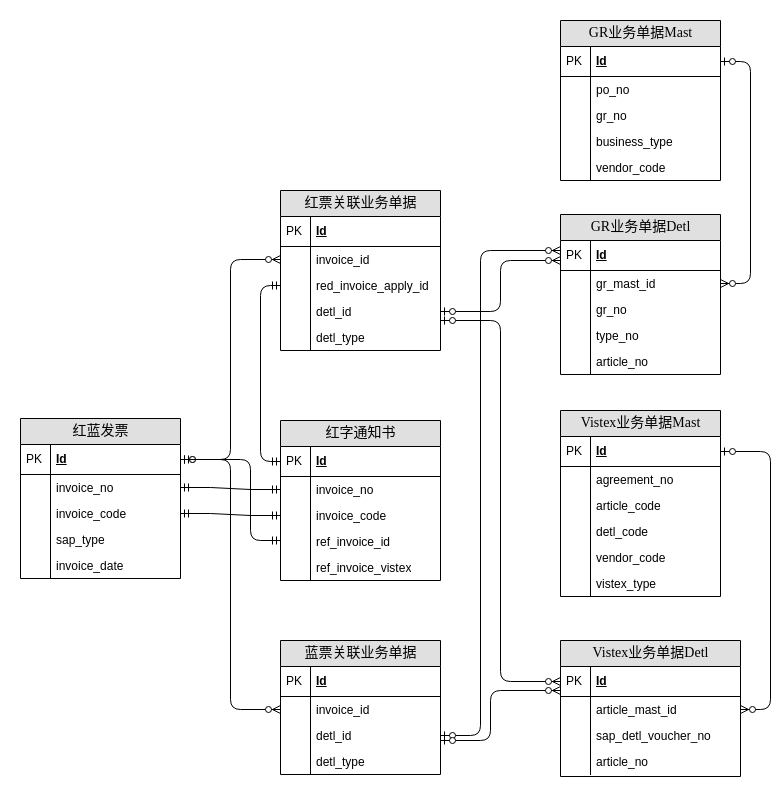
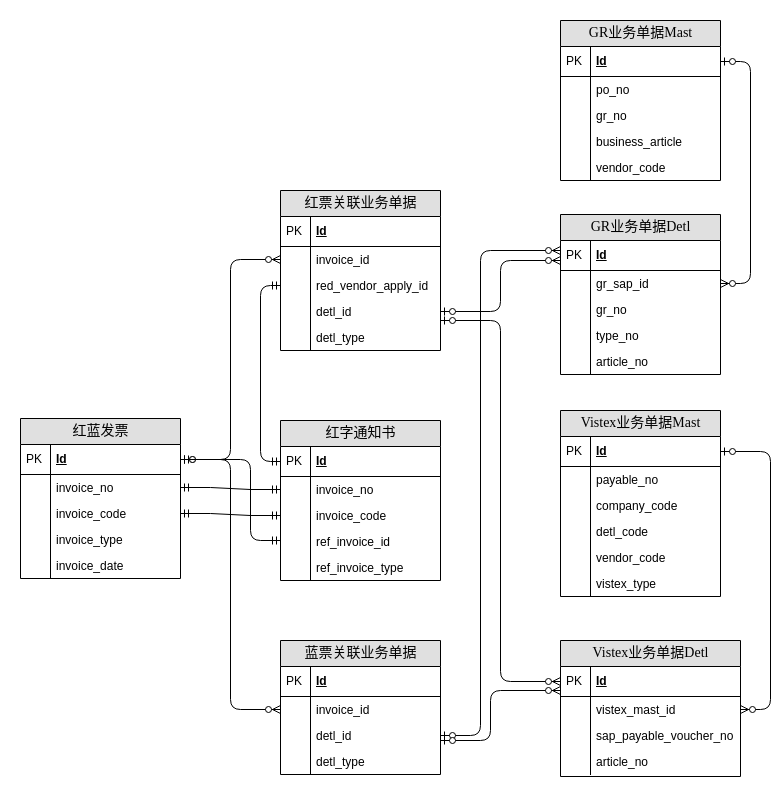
- <mxCell id="54" value="business_type" style="shape=partialRectangle;top=0;left=0;right=0;bottom=0;html=1;align=left;verticalAlign=top;fillColor=none;spacingLeft=34;spacingRight=4;whiteSpace=wrap;overflow=hidden;rotatable=0;points=[[0,0.5],[1,0.5]];portConstraint=eastwest;dropTarget=0;" vertex="1" parent="47"><mxGeometry y="108" width="160" height="26" as="geometry" /></mxCell>
+ <mxCell id="54" value="business_article" style="shape=partialRectangle;top=0;left=0;right=0;bottom=0;html=1;align=left;verticalAlign=top;fillColor=none;spacingLeft=34;spacingRight=4;whiteSpace=wrap;overflow=hidden;rotatable=0;points=[[0,0.5],[1,0.5]];portConstraint=eastwest;dropTarget=0;" vertex="1" parent="47"><mxGeometry y="108" width="160" height="26" as="geometry" /></mxCell>
- <mxCell id="5" value="gr_mast_id" style="shape=partialRectangle;top=0;left=0;right=0;bottom=0;html=1;align=left;verticalAlign=top;fillColor=none;spacingLeft=34;spacingRight=4;whiteSpace=wrap;overflow=hidden;rotatable=0;points=[[0,0.5],[1,0.5]];portConstraint=eastwest;dropTarget=0;" parent="2" vertex="1"><mxGeometry y="56" width="160" height="26" as="geometry" /></mxCell>
+ <mxCell id="5" value="gr_sap_id" style="shape=partialRectangle;top=0;left=0;right=0;bottom=0;html=1;align=left;verticalAlign=top;fillColor=none;spacingLeft=34;spacingRight=4;whiteSpace=wrap;overflow=hidden;rotatable=0;points=[[0,0.5],[1,0.5]];portConstraint=eastwest;dropTarget=0;" parent="2" vertex="1"><mxGeometry y="56" width="160" height="26" as="geometry" /></mxCell>
- <mxCell id="41" value="red_invoice_apply_id" style="shape=partialRectangle;top=0;left=0;right=0;bottom=0;html=1;align=left;verticalAlign=top;fillColor=none;spacingLeft=34;spacingRight=4;whiteSpace=wrap;overflow=hidden;rotatable=0;points=[[0,0.5],[1,0.5]];portConstraint=eastwest;dropTarget=0;" vertex="1" parent="36"><mxGeometry y="82" width="160" height="26" as="geometry" /></mxCell>
+ <mxCell id="41" value="red_vendor_apply_id" style="shape=partialRectangle;top=0;left=0;right=0;bottom=0;html=1;align=left;verticalAlign=top;fillColor=none;spacingLeft=34;spacingRight=4;whiteSpace=wrap;overflow=hidden;rotatable=0;points=[[0,0.5],[1,0.5]];portConstraint=eastwest;dropTarget=0;" vertex="1" parent="36"><mxGeometry y="82" width="160" height="26" as="geometry" /></mxCell>
- <mxCell id="80" value="agreement_no" style="shape=partialRectangle;top=0;left=0;right=0;bottom=0;html=1;align=left;verticalAlign=top;fillColor=none;spacingLeft=34;spacingRight=4;whiteSpace=wrap;overflow=hidden;rotatable=0;points=[[0,0.5],[1,0.5]];portConstraint=eastwest;dropTarget=0;" vertex="1" parent="77"><mxGeometry y="56" width="160" height="26" as="geometry" /></mxCell>
+ <mxCell id="80" value="payable_no" style="shape=partialRectangle;top=0;left=0;right=0;bottom=0;html=1;align=left;verticalAlign=top;fillColor=none;spacingLeft=34;spacingRight=4;whiteSpace=wrap;overflow=hidden;rotatable=0;points=[[0,0.5],[1,0.5]];portConstraint=eastwest;dropTarget=0;" vertex="1" parent="77"><mxGeometry y="56" width="160" height="26" as="geometry" /></mxCell>
- <mxCell id="82" value="article_code" style="shape=partialRectangle;top=0;left=0;right=0;bottom=0;html=1;align=left;verticalAlign=top;fillColor=none;spacingLeft=34;spacingRight=4;whiteSpace=wrap;overflow=hidden;rotatable=0;points=[[0,0.5],[1,0.5]];portConstraint=eastwest;dropTarget=0;" vertex="1" parent="77"><mxGeometry y="82" width="160" height="26" as="geometry" /></mxCell>
+ <mxCell id="82" value="company_code" style="shape=partialRectangle;top=0;left=0;right=0;bottom=0;html=1;align=left;verticalAlign=top;fillColor=none;spacingLeft=34;spacingRight=4;whiteSpace=wrap;overflow=hidden;rotatable=0;points=[[0,0.5],[1,0.5]];portConstraint=eastwest;dropTarget=0;" vertex="1" parent="77"><mxGeometry y="82" width="160" height="26" as="geometry" /></mxCell>
- <mxCell id="32" value="sap_type" style="shape=partialRectangle;top=0;left=0;right=0;bottom=0;html=1;align=left;verticalAlign=top;fillColor=none;spacingLeft=34;spacingRight=4;whiteSpace=wrap;overflow=hidden;rotatable=0;points=[[0,0.5],[1,0.5]];portConstraint=eastwest;dropTarget=0;" parent="25" vertex="1"><mxGeometry y="108" width="160" height="26" as="geometry" /></mxCell>
+ <mxCell id="32" value="invoice_type" style="shape=partialRectangle;top=0;left=0;right=0;bottom=0;html=1;align=left;verticalAlign=top;fillColor=none;spacingLeft=34;spacingRight=4;whiteSpace=wrap;overflow=hidden;rotatable=0;points=[[0,0.5],[1,0.5]];portConstraint=eastwest;dropTarget=0;" parent="25" vertex="1"><mxGeometry y="108" width="160" height="26" as="geometry" /></mxCell>
- <mxCell id="22" value="ref_invoice_vistex" style="shape=partialRectangle;top=0;left=0;right=0;bottom=0;html=1;align=left;verticalAlign=top;fillColor=none;spacingLeft=34;spacingRight=4;whiteSpace=wrap;overflow=hidden;rotatable=0;points=[[0,0.5],[1,0.5]];portConstraint=eastwest;dropTarget=0;" parent="13" vertex="1"><mxGeometry y="134" width="160" height="26" as="geometry" /></mxCell>
+ <mxCell id="22" value="ref_invoice_type" style="shape=partialRectangle;top=0;left=0;right=0;bottom=0;html=1;align=left;verticalAlign=top;fillColor=none;spacingLeft=34;spacingRight=4;whiteSpace=wrap;overflow=hidden;rotatable=0;points=[[0,0.5],[1,0.5]];portConstraint=eastwest;dropTarget=0;" parent="13" vertex="1"><mxGeometry y="134" width="160" height="26" as="geometry" /></mxCell>
- <mxCell id="71" value="article_mast_id" style="shape=partialRectangle;top=0;left=0;right=0;bottom=0;html=1;align=left;verticalAlign=top;fillColor=none;spacingLeft=34;spacingRight=4;whiteSpace=wrap;overflow=hidden;rotatable=0;points=[[0,0.5],[1,0.5]];portConstraint=eastwest;dropTarget=0;" vertex="1" parent="68"><mxGeometry y="56" width="180" height="26" as="geometry" /></mxCell>
+ <mxCell id="71" value="vistex_mast_id" style="shape=partialRectangle;top=0;left=0;right=0;bottom=0;html=1;align=left;verticalAlign=top;fillColor=none;spacingLeft=34;spacingRight=4;whiteSpace=wrap;overflow=hidden;rotatable=0;points=[[0,0.5],[1,0.5]];portConstraint=eastwest;dropTarget=0;" vertex="1" parent="68"><mxGeometry y="56" width="180" height="26" as="geometry" /></mxCell>
- <mxCell id="73" value="sap_detl_voucher_no" style="shape=partialRectangle;top=0;left=0;right=0;bottom=0;html=1;align=left;verticalAlign=top;fillColor=none;spacingLeft=34;spacingRight=4;whiteSpace=wrap;overflow=hidden;rotatable=0;points=[[0,0.5],[1,0.5]];portConstraint=eastwest;dropTarget=0;" vertex="1" parent="68"><mxGeometry y="82" width="180" height="26" as="geometry" /></mxCell>
+ <mxCell id="73" value="sap_payable_voucher_no" style="shape=partialRectangle;top=0;left=0;right=0;bottom=0;html=1;align=left;verticalAlign=top;fillColor=none;spacingLeft=34;spacingRight=4;whiteSpace=wrap;overflow=hidden;rotatable=0;points=[[0,0.5],[1,0.5]];portConstraint=eastwest;dropTarget=0;" vertex="1" parent="68"><mxGeometry y="82" width="180" height="26" as="geometry" /></mxCell>
